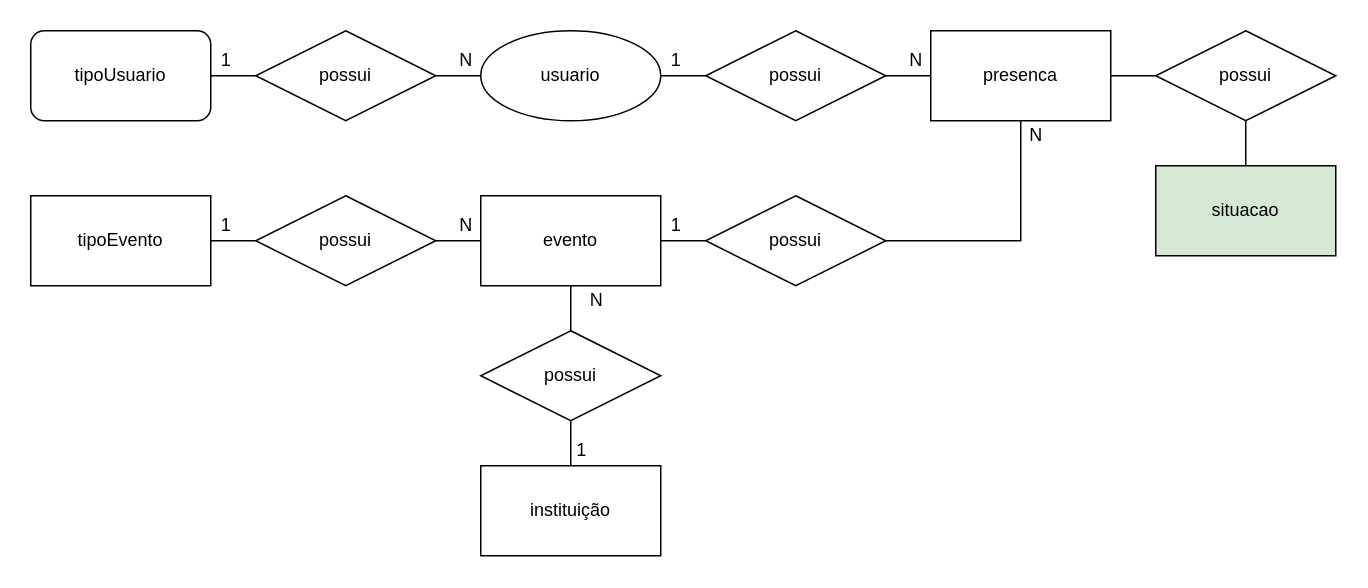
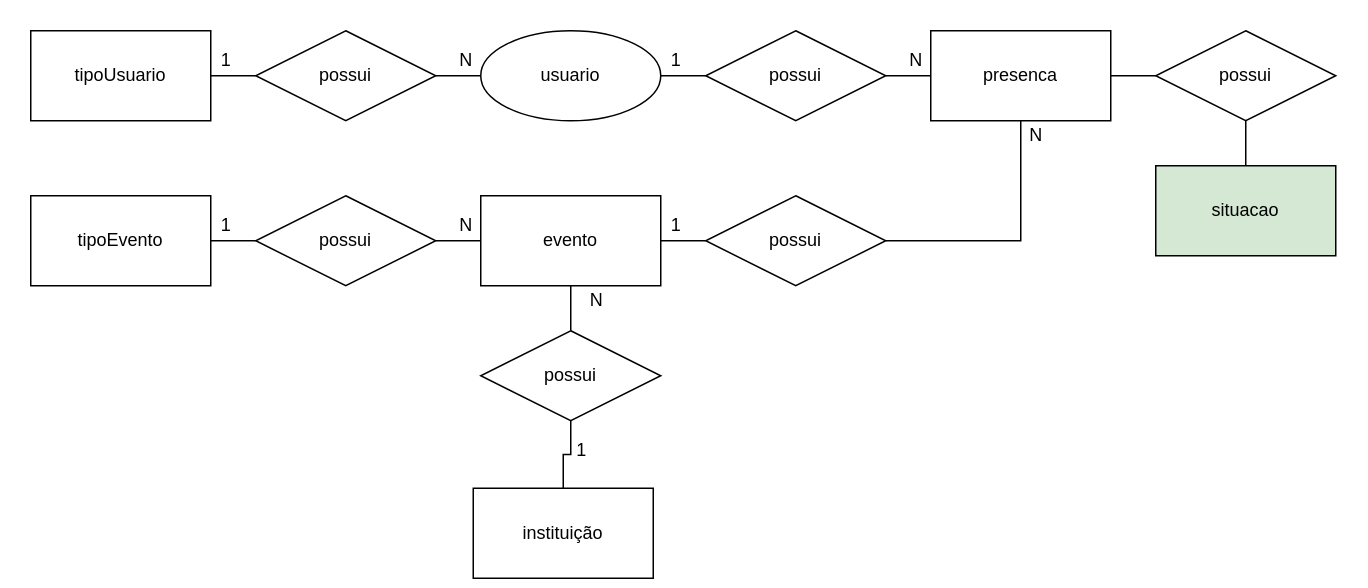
- <mxCell id="3" value="tipoUsuario" style="whiteSpace=wrap;html=1;rounded=1;" vertex="1" parent="1"><mxGeometry x="20" y="20" width="120" height="60" as="geometry" /></mxCell>
+ <mxCell id="3" value="tipoUsuario" style="rounded=0;whiteSpace=wrap;html=1;" vertex="1" parent="1"><mxGeometry x="20" y="20" width="120" height="60" as="geometry" /></mxCell>
- <mxCell id="17" value="instituição" style="rounded=0;whiteSpace=wrap;html=1;" vertex="1" parent="1"><mxGeometry x="320" y="310" width="120" height="60" as="geometry" /></mxCell>
+ <mxCell id="17" value="instituição" style="rounded=0;whiteSpace=wrap;html=1;" vertex="1" parent="1"><mxGeometry x="315" y="325" width="120" height="60" as="geometry" /></mxCell>
